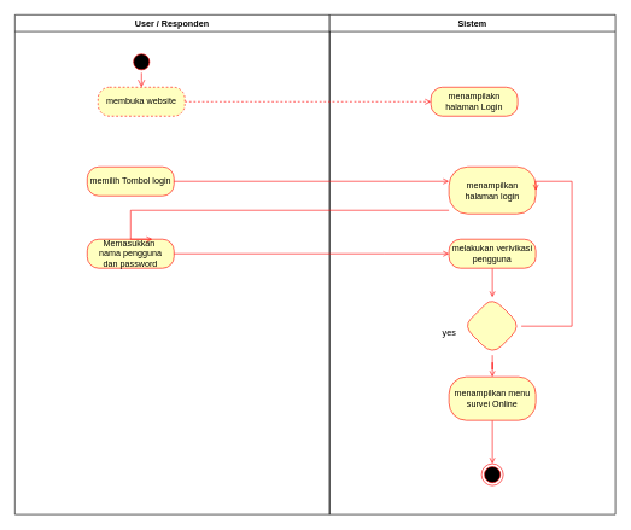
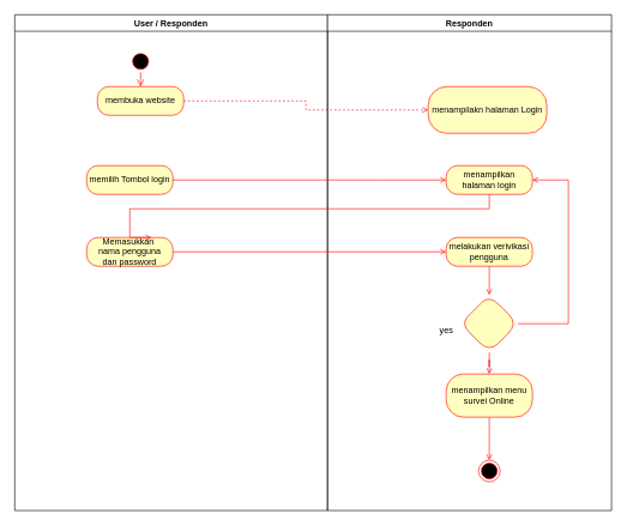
- <mxCell id="6" value="Sistem" style="swimlane;whiteSpace=wrap" parent="1" vertex="1"><mxGeometry x="455" y="20" width="395" height="690" as="geometry" /></mxCell>
+ <mxCell id="6" value="Responden" style="swimlane;whiteSpace=wrap" parent="1" vertex="1"><mxGeometry x="455" y="20" width="395" height="690" as="geometry" /></mxCell>
- <mxCell id="18" value="membuka website" style="rounded=1;whiteSpace=wrap;html=1;arcSize=40;fontColor=#000000;fillColor=#ffffc0;strokeColor=#ff0000;dashed=1;" parent="1" vertex="1"><mxGeometry x="135" y="120" width="120" height="40" as="geometry" /></mxCell>
+ <mxCell id="18" value="membuka website" style="rounded=1;whiteSpace=wrap;html=1;arcSize=40;fontColor=#000000;fillColor=#ffffc0;strokeColor=#ff0000;" parent="1" vertex="1"><mxGeometry x="135" y="120" width="120" height="40" as="geometry" /></mxCell>
- <mxCell id="7" value="menampilakn halaman Login" style="rounded=1;whiteSpace=wrap;html=1;arcSize=40;fontColor=#000000;fillColor=#ffffc0;strokeColor=#ff0000;" parent="6" vertex="1"><mxGeometry x="140" y="100" width="120" height="40" as="geometry" /></mxCell>
+ <mxCell id="7" value="menampilakn halaman Login" style="rounded=1;whiteSpace=wrap;html=1;arcSize=40;fontColor=#000000;fillColor=#ffffc0;strokeColor=#ff0000;" parent="6" vertex="1"><mxGeometry x="140" y="100" width="165" height="65" as="geometry" /></mxCell>
- <mxCell id="11" value="menampilkan halaman login" style="rounded=1;whiteSpace=wrap;html=1;arcSize=40;fontColor=#000000;fillColor=#ffffc0;strokeColor=#ff0000;" parent="6" vertex="1"><mxGeometry x="165" y="210" width="120" height="65" as="geometry" /></mxCell>
+ <mxCell id="11" value="menampilkan halaman login" style="rounded=1;whiteSpace=wrap;html=1;arcSize=40;fontColor=#000000;fillColor=#ffffc0;strokeColor=#ff0000;" parent="6" vertex="1"><mxGeometry x="165" y="210" width="120" height="40" as="geometry" /></mxCell>
